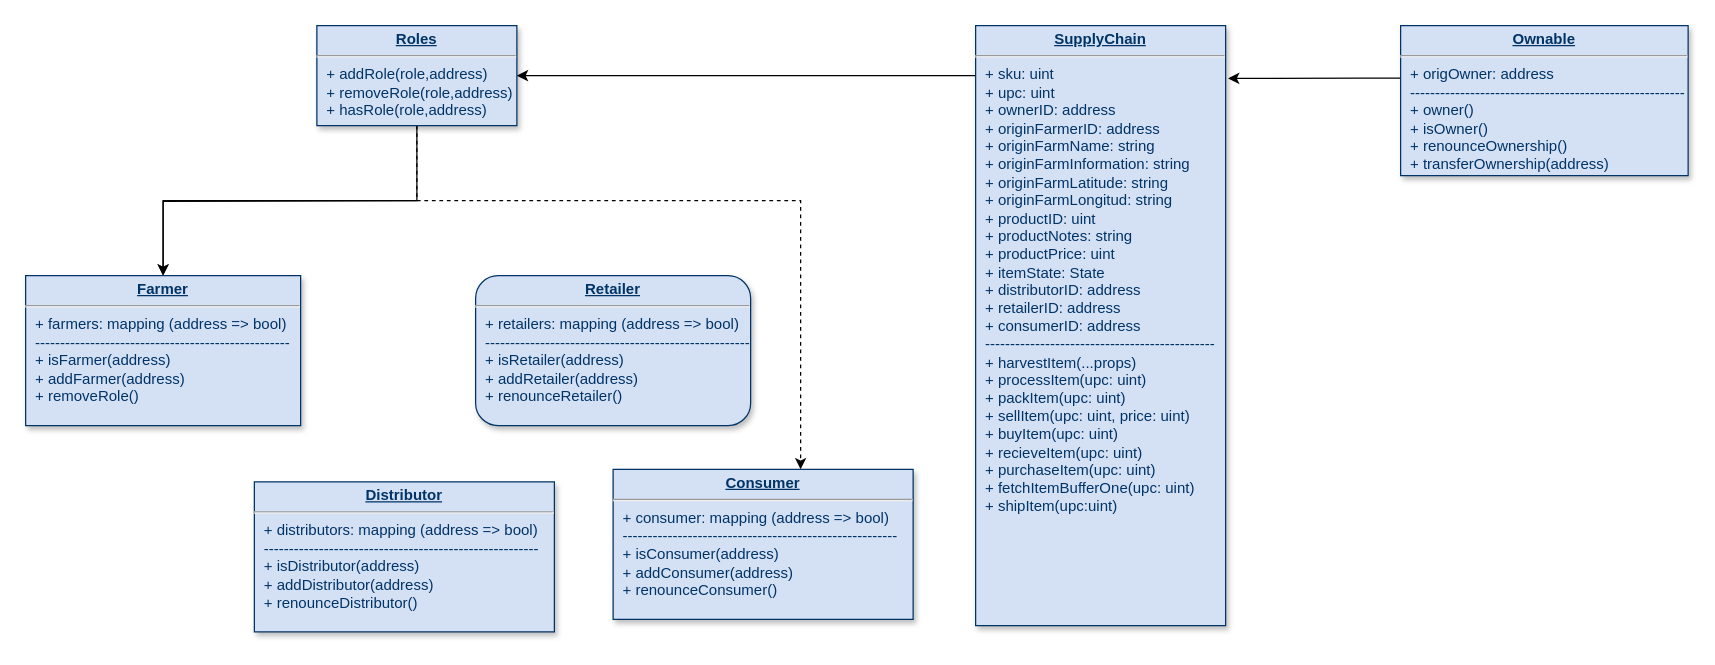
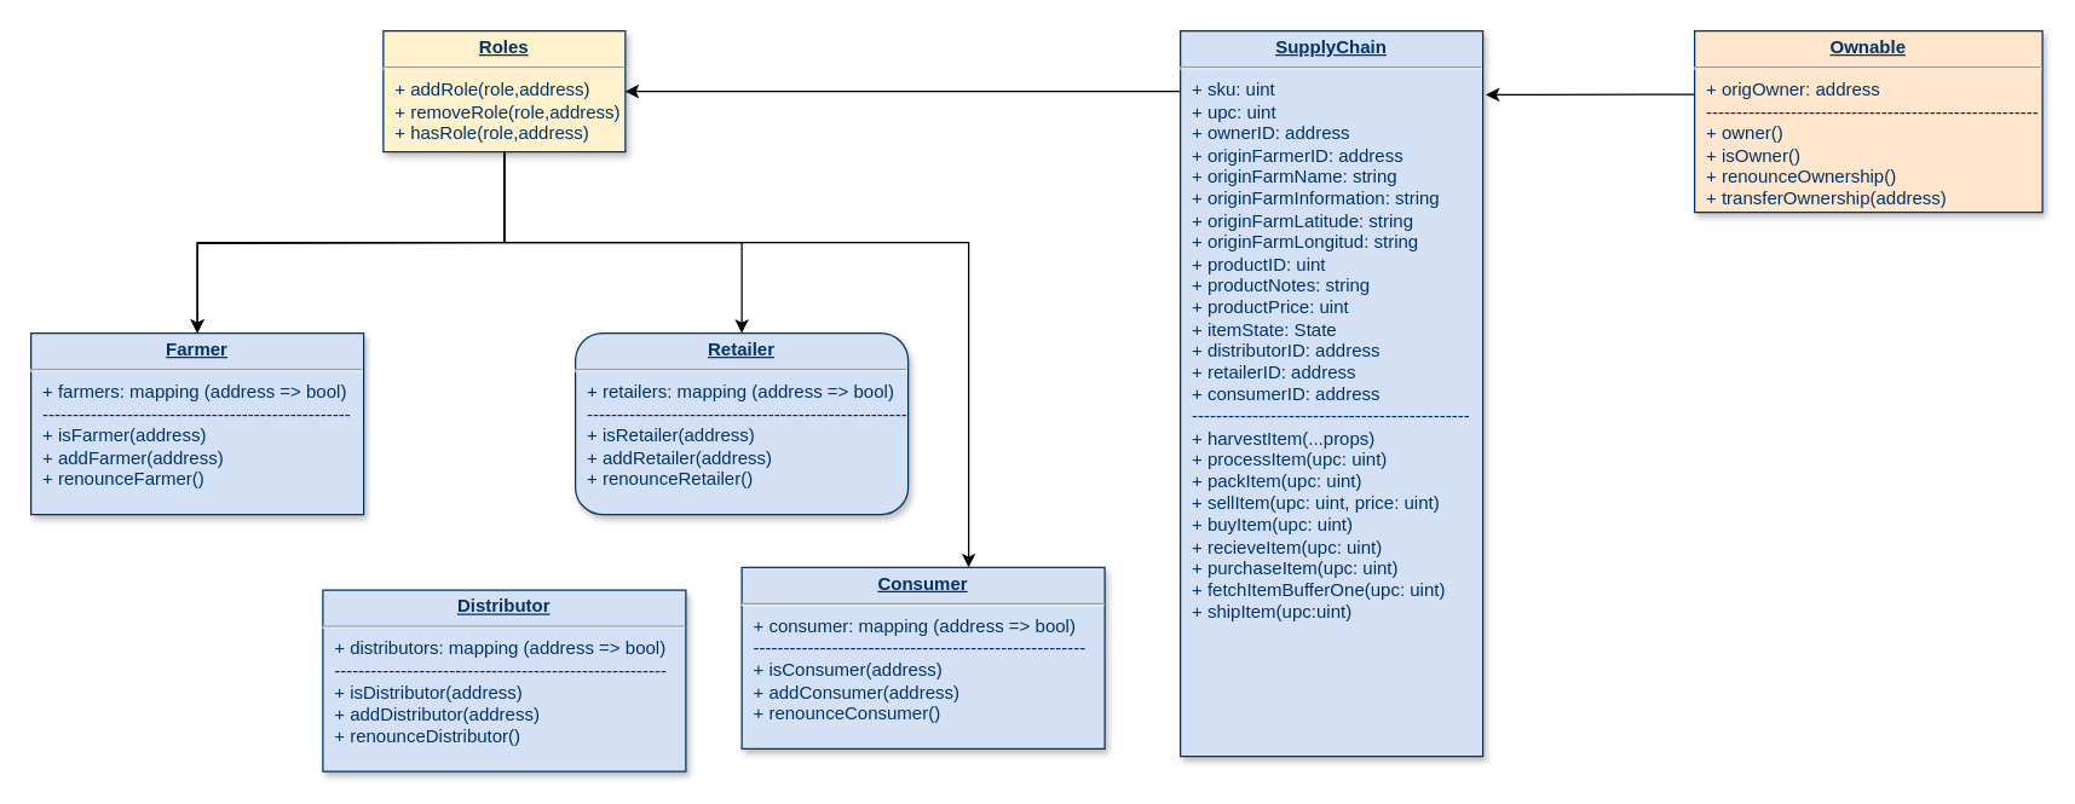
- <mxCell id="6" value="&lt;p style=&quot;margin: 0px ; margin-top: 4px ; text-align: center ; text-decoration: underline&quot;&gt;&lt;b&gt;Roles&lt;/b&gt;&lt;/p&gt;&lt;hr&gt;&lt;p style=&quot;margin: 0px ; margin-left: 8px&quot;&gt;+ addRole(role,address)&lt;/p&gt;&lt;p style=&quot;margin: 0px ; margin-left: 8px&quot;&gt;+ removeRole(role,address)&lt;/p&gt;&lt;p style=&quot;margin: 0px ; margin-left: 8px&quot;&gt;+ hasRole(role,address)&lt;/p&gt;" style="verticalAlign=top;align=left;overflow=fill;fontSize=12;fontFamily=Helvetica;html=1;strokeColor=#003366;shadow=1;fillColor=#D4E1F5;fontColor=#003366" parent="1" vertex="1"><mxGeometry x="253" y="20" width="160" height="80" as="geometry" /></mxCell>
+ <mxCell id="6" value="&lt;p style=&quot;margin: 0px ; margin-top: 4px ; text-align: center ; text-decoration: underline&quot;&gt;&lt;b&gt;Roles&lt;/b&gt;&lt;/p&gt;&lt;hr&gt;&lt;p style=&quot;margin: 0px ; margin-left: 8px&quot;&gt;+ addRole(role,address)&lt;/p&gt;&lt;p style=&quot;margin: 0px ; margin-left: 8px&quot;&gt;+ removeRole(role,address)&lt;/p&gt;&lt;p style=&quot;margin: 0px ; margin-left: 8px&quot;&gt;+ hasRole(role,address)&lt;/p&gt;" style="verticalAlign=top;align=left;overflow=fill;fontSize=12;fontFamily=Helvetica;html=1;strokeColor=#003366;shadow=1;fillColor=#fff2cc;fontColor=#003366;" parent="1" vertex="1"><mxGeometry x="253" y="20" width="160" height="80" as="geometry" /></mxCell>
- <mxCell id="14" value="&lt;p style=&quot;margin: 0px ; margin-top: 4px ; text-align: center ; text-decoration: underline&quot;&gt;&lt;b&gt;Ownable&lt;/b&gt;&lt;/p&gt;&lt;hr&gt;&lt;p style=&quot;margin: 0px ; margin-left: 8px&quot;&gt;+ origOwner: address&lt;/p&gt;&lt;p style=&quot;margin: 0px ; margin-left: 8px&quot;&gt;-------------------------------------------------------&lt;br&gt;+ owner()&lt;/p&gt;&lt;p style=&quot;margin: 0px ; margin-left: 8px&quot;&gt;+ isOwner()&lt;br&gt;+ renounceOwnership()&lt;br&gt;+ transferOwnership(address)&lt;/p&gt;" style="verticalAlign=top;align=left;overflow=fill;fontSize=12;fontFamily=Helvetica;html=1;strokeColor=#003366;shadow=1;fillColor=#D4E1F5;fontColor=#003366" vertex="1" parent="1"><mxGeometry x="1120" y="20" width="230" height="120" as="geometry" /></mxCell>
+ <mxCell id="14" value="&lt;p style=&quot;margin: 0px ; margin-top: 4px ; text-align: center ; text-decoration: underline&quot;&gt;&lt;b&gt;Ownable&lt;/b&gt;&lt;/p&gt;&lt;hr&gt;&lt;p style=&quot;margin: 0px ; margin-left: 8px&quot;&gt;+ origOwner: address&lt;/p&gt;&lt;p style=&quot;margin: 0px ; margin-left: 8px&quot;&gt;-------------------------------------------------------&lt;br&gt;+ owner()&lt;/p&gt;&lt;p style=&quot;margin: 0px ; margin-left: 8px&quot;&gt;+ isOwner()&lt;br&gt;+ renounceOwnership()&lt;br&gt;+ transferOwnership(address)&lt;/p&gt;" style="verticalAlign=top;align=left;overflow=fill;fontSize=12;fontFamily=Helvetica;html=1;strokeColor=#003366;shadow=1;fillColor=#ffe6cc;fontColor=#003366;" vertex="1" parent="1"><mxGeometry x="1120" y="20" width="230" height="120" as="geometry" /></mxCell>
+ <mxCell id="4" style="edgeStyle=orthogonalEdgeStyle;rounded=0;orthogonalLoop=1;jettySize=auto;html=1;exitX=0.5;exitY=1;exitDx=0;exitDy=0;entryX=0.5;entryY=0;entryDx=0;entryDy=0;" edge="1" parent="1" source="6" target="9"><mxGeometry relative="1" as="geometry" /></mxCell>
- <mxCell id="5" style="edgeStyle=orthogonalEdgeStyle;rounded=0;orthogonalLoop=1;jettySize=auto;html=1;exitX=0.5;exitY=1;exitDx=0;exitDy=0;dashed=1;" edge="1" parent="1" source="6" target="10"><mxGeometry relative="1" as="geometry"><Array as="points"><mxPoint x="333" y="160" /><mxPoint x="640" y="160" /></Array></mxGeometry></mxCell>
+ <mxCell id="5" style="edgeStyle=orthogonalEdgeStyle;rounded=0;orthogonalLoop=1;jettySize=auto;html=1;exitX=0.5;exitY=1;exitDx=0;exitDy=0;" edge="1" parent="1" source="6" target="10"><mxGeometry relative="1" as="geometry"><Array as="points"><mxPoint x="333" y="160" /><mxPoint x="640" y="160" /></Array></mxGeometry></mxCell>
- <mxCell id="7" value="&lt;p style=&quot;margin: 0px ; margin-top: 4px ; text-align: center ; text-decoration: underline&quot;&gt;&lt;b&gt;Farmer&lt;/b&gt;&lt;/p&gt;&lt;hr&gt;&lt;p style=&quot;margin: 0px ; margin-left: 8px&quot;&gt;+ farmers: mapping (address =&amp;gt; bool)&lt;/p&gt;&lt;p style=&quot;margin: 0px ; margin-left: 8px&quot;&gt;---------------------------------------------------&lt;br&gt;+ isFarmer(address)&lt;/p&gt;&lt;p style=&quot;margin: 0px ; margin-left: 8px&quot;&gt;+ addFarmer(address)&lt;br&gt;+ removeRole()&lt;/p&gt;" style="verticalAlign=top;align=left;overflow=fill;fontSize=12;fontFamily=Helvetica;html=1;strokeColor=#003366;shadow=1;fillColor=#D4E1F5;fontColor=#003366" vertex="1" parent="1"><mxGeometry x="20" y="220" width="220" height="120" as="geometry" /></mxCell>
+ <mxCell id="7" value="&lt;p style=&quot;margin: 0px ; margin-top: 4px ; text-align: center ; text-decoration: underline&quot;&gt;&lt;b&gt;Farmer&lt;/b&gt;&lt;/p&gt;&lt;hr&gt;&lt;p style=&quot;margin: 0px ; margin-left: 8px&quot;&gt;+ farmers: mapping (address =&amp;gt; bool)&lt;/p&gt;&lt;p style=&quot;margin: 0px ; margin-left: 8px&quot;&gt;---------------------------------------------------&lt;br&gt;+ isFarmer(address)&lt;/p&gt;&lt;p style=&quot;margin: 0px ; margin-left: 8px&quot;&gt;+ addFarmer(address)&lt;br&gt;+ renounceFarmer()&lt;/p&gt;" style="verticalAlign=top;align=left;overflow=fill;fontSize=12;fontFamily=Helvetica;html=1;strokeColor=#003366;shadow=1;fillColor=#D4E1F5;fontColor=#003366" vertex="1" parent="1"><mxGeometry x="20" y="220" width="220" height="120" as="geometry" /></mxCell>
- <mxCell id="8" value="&lt;p style=&quot;margin: 0px ; margin-top: 4px ; text-align: center ; text-decoration: underline&quot;&gt;&lt;b&gt;Distributor&lt;/b&gt;&lt;/p&gt;&lt;hr&gt;&lt;p style=&quot;margin: 0px ; margin-left: 8px&quot;&gt;+ distributors: mapping (address =&amp;gt; bool)&lt;/p&gt;&lt;p style=&quot;margin: 0px ; margin-left: 8px&quot;&gt;-------------------------------------------------------&lt;br&gt;+ isDistributor(address)&lt;/p&gt;&lt;p style=&quot;margin: 0px ; margin-left: 8px&quot;&gt;+ addDistributor(address)&lt;br&gt;+ renounceDistributor()&lt;/p&gt;" style="verticalAlign=top;align=left;overflow=fill;fontSize=12;fontFamily=Helvetica;html=1;strokeColor=#003366;shadow=1;fillColor=#D4E1F5;fontColor=#003366" vertex="1" parent="1"><mxGeometry x="203" y="385" width="240" height="120" as="geometry" /></mxCell>
+ <mxCell id="8" value="&lt;p style=&quot;margin: 0px ; margin-top: 4px ; text-align: center ; text-decoration: underline&quot;&gt;&lt;b&gt;Distributor&lt;/b&gt;&lt;/p&gt;&lt;hr&gt;&lt;p style=&quot;margin: 0px ; margin-left: 8px&quot;&gt;+ distributors: mapping (address =&amp;gt; bool)&lt;/p&gt;&lt;p style=&quot;margin: 0px ; margin-left: 8px&quot;&gt;-------------------------------------------------------&lt;br&gt;+ isDistributor(address)&lt;/p&gt;&lt;p style=&quot;margin: 0px ; margin-left: 8px&quot;&gt;+ addDistributor(address)&lt;br&gt;+ renounceDistributor()&lt;/p&gt;" style="verticalAlign=top;align=left;overflow=fill;fontSize=12;fontFamily=Helvetica;html=1;strokeColor=#003366;shadow=1;fillColor=#D4E1F5;fontColor=#003366" vertex="1" parent="1"><mxGeometry x="213" y="390" width="240" height="120" as="geometry" /></mxCell>
